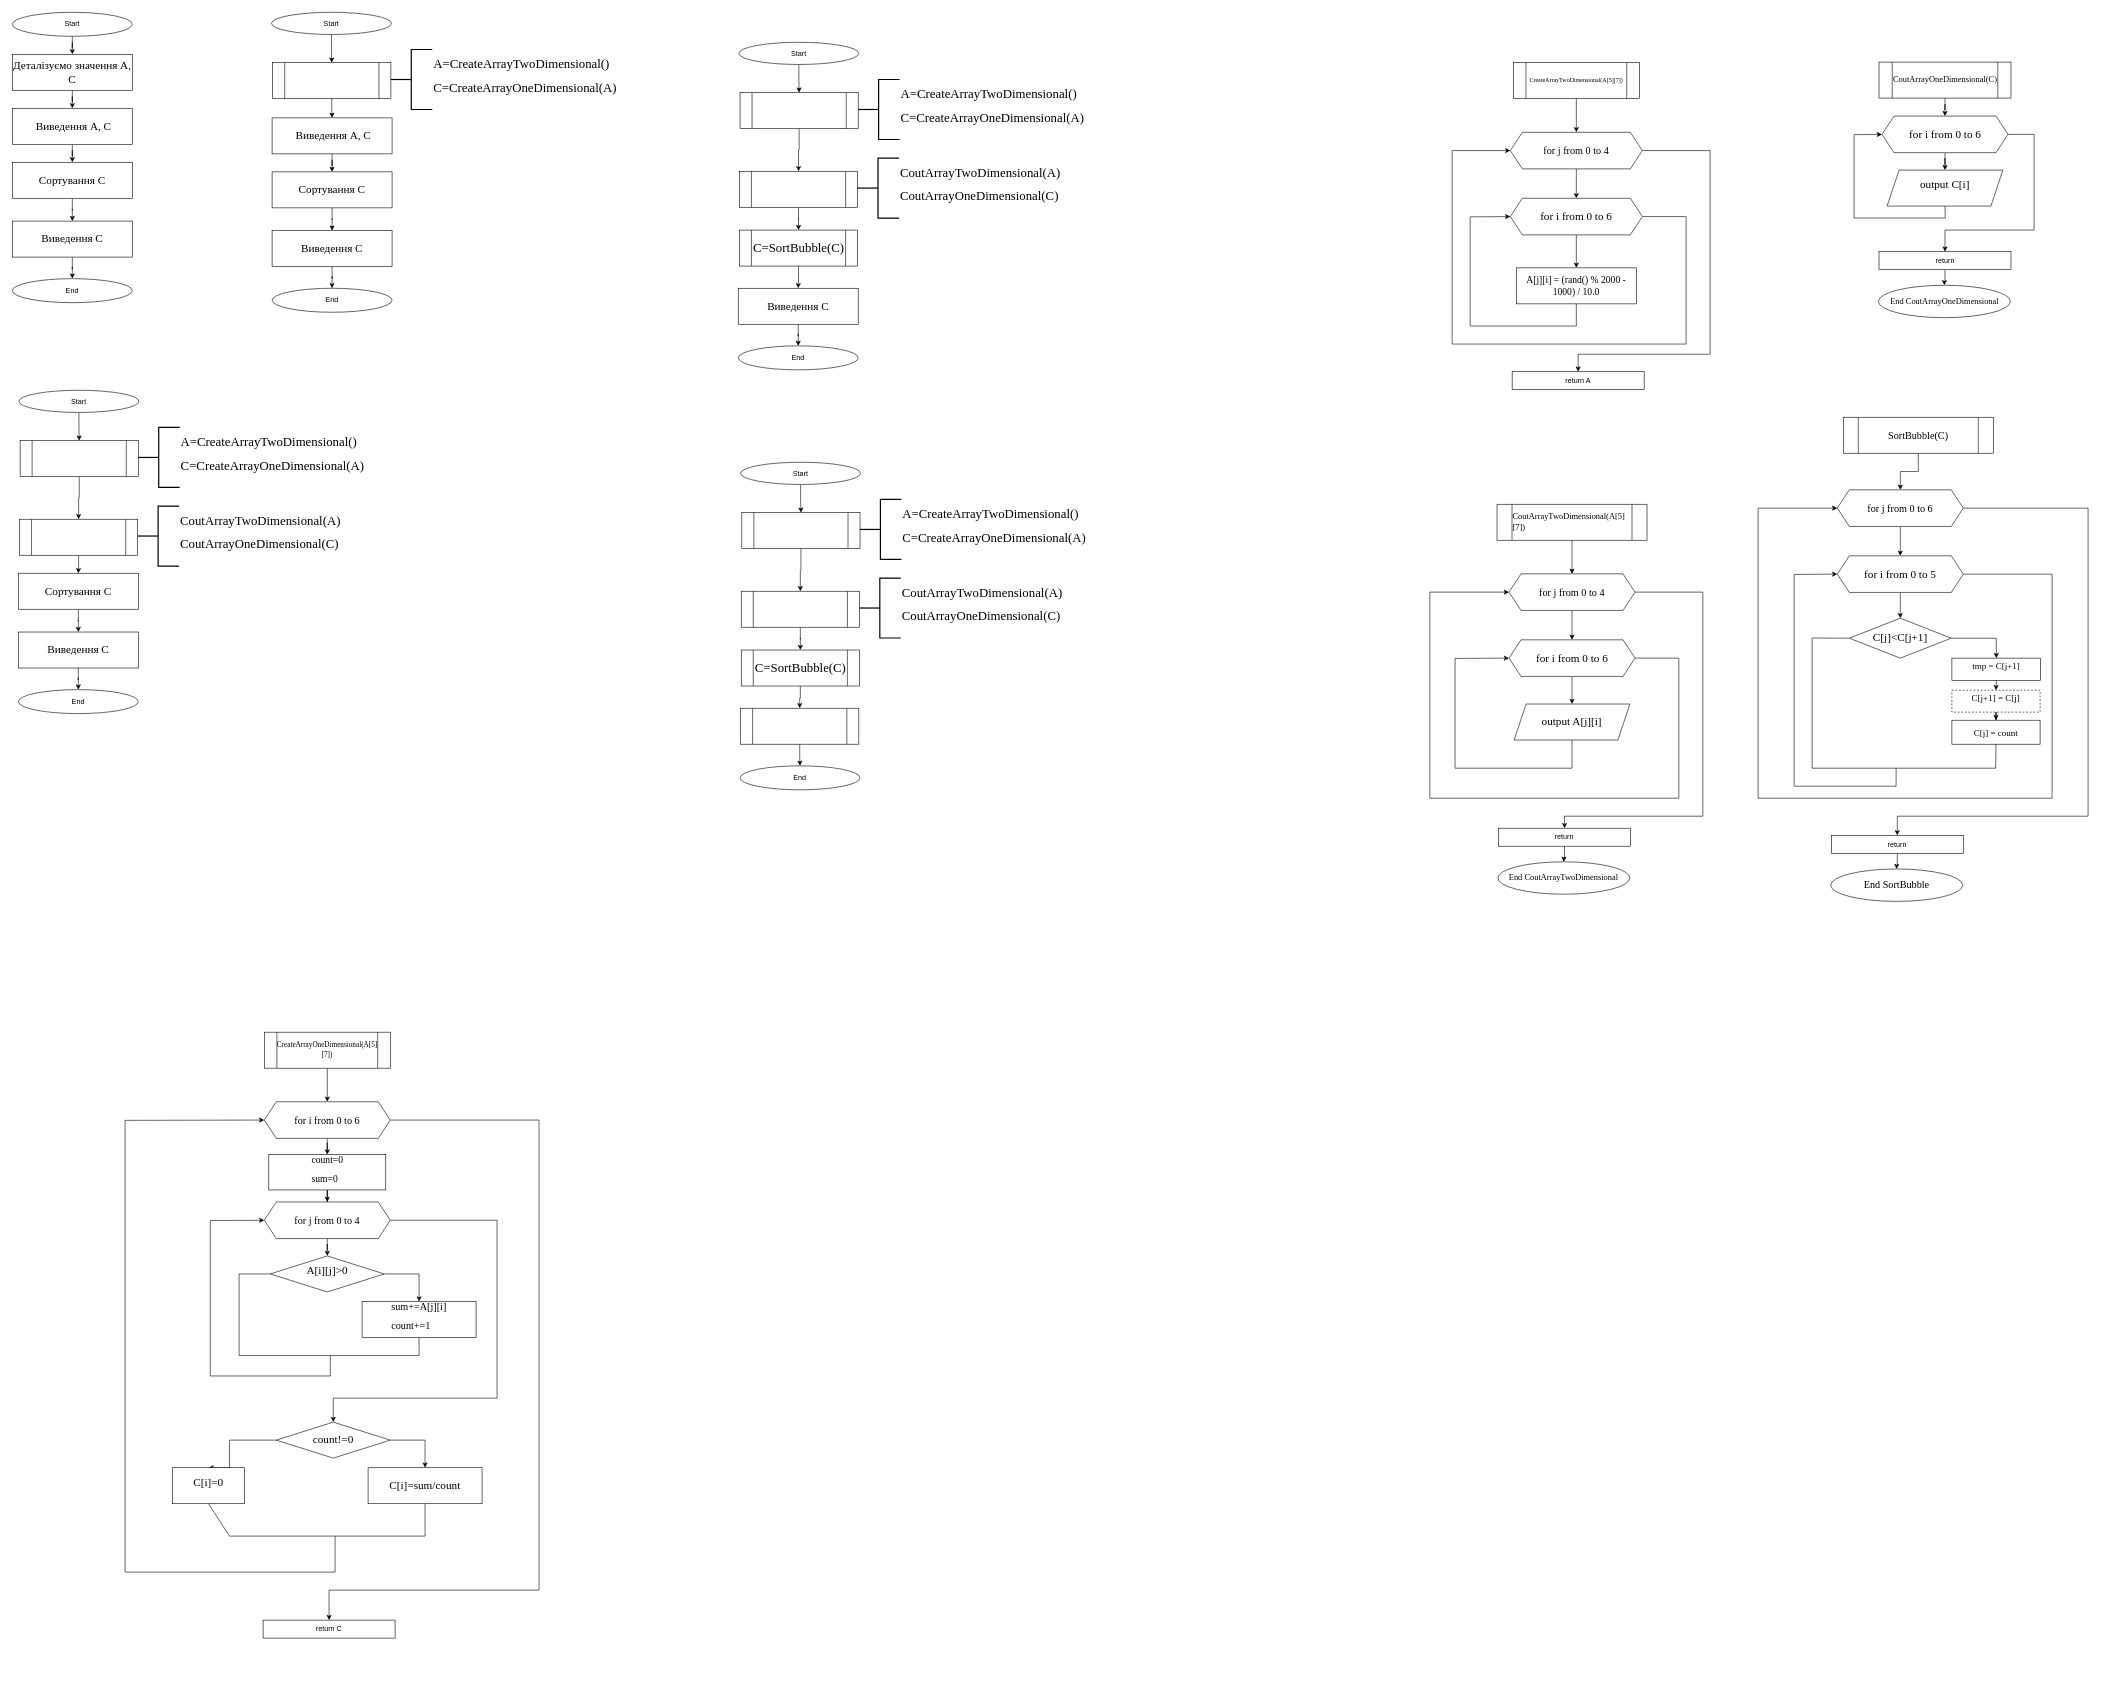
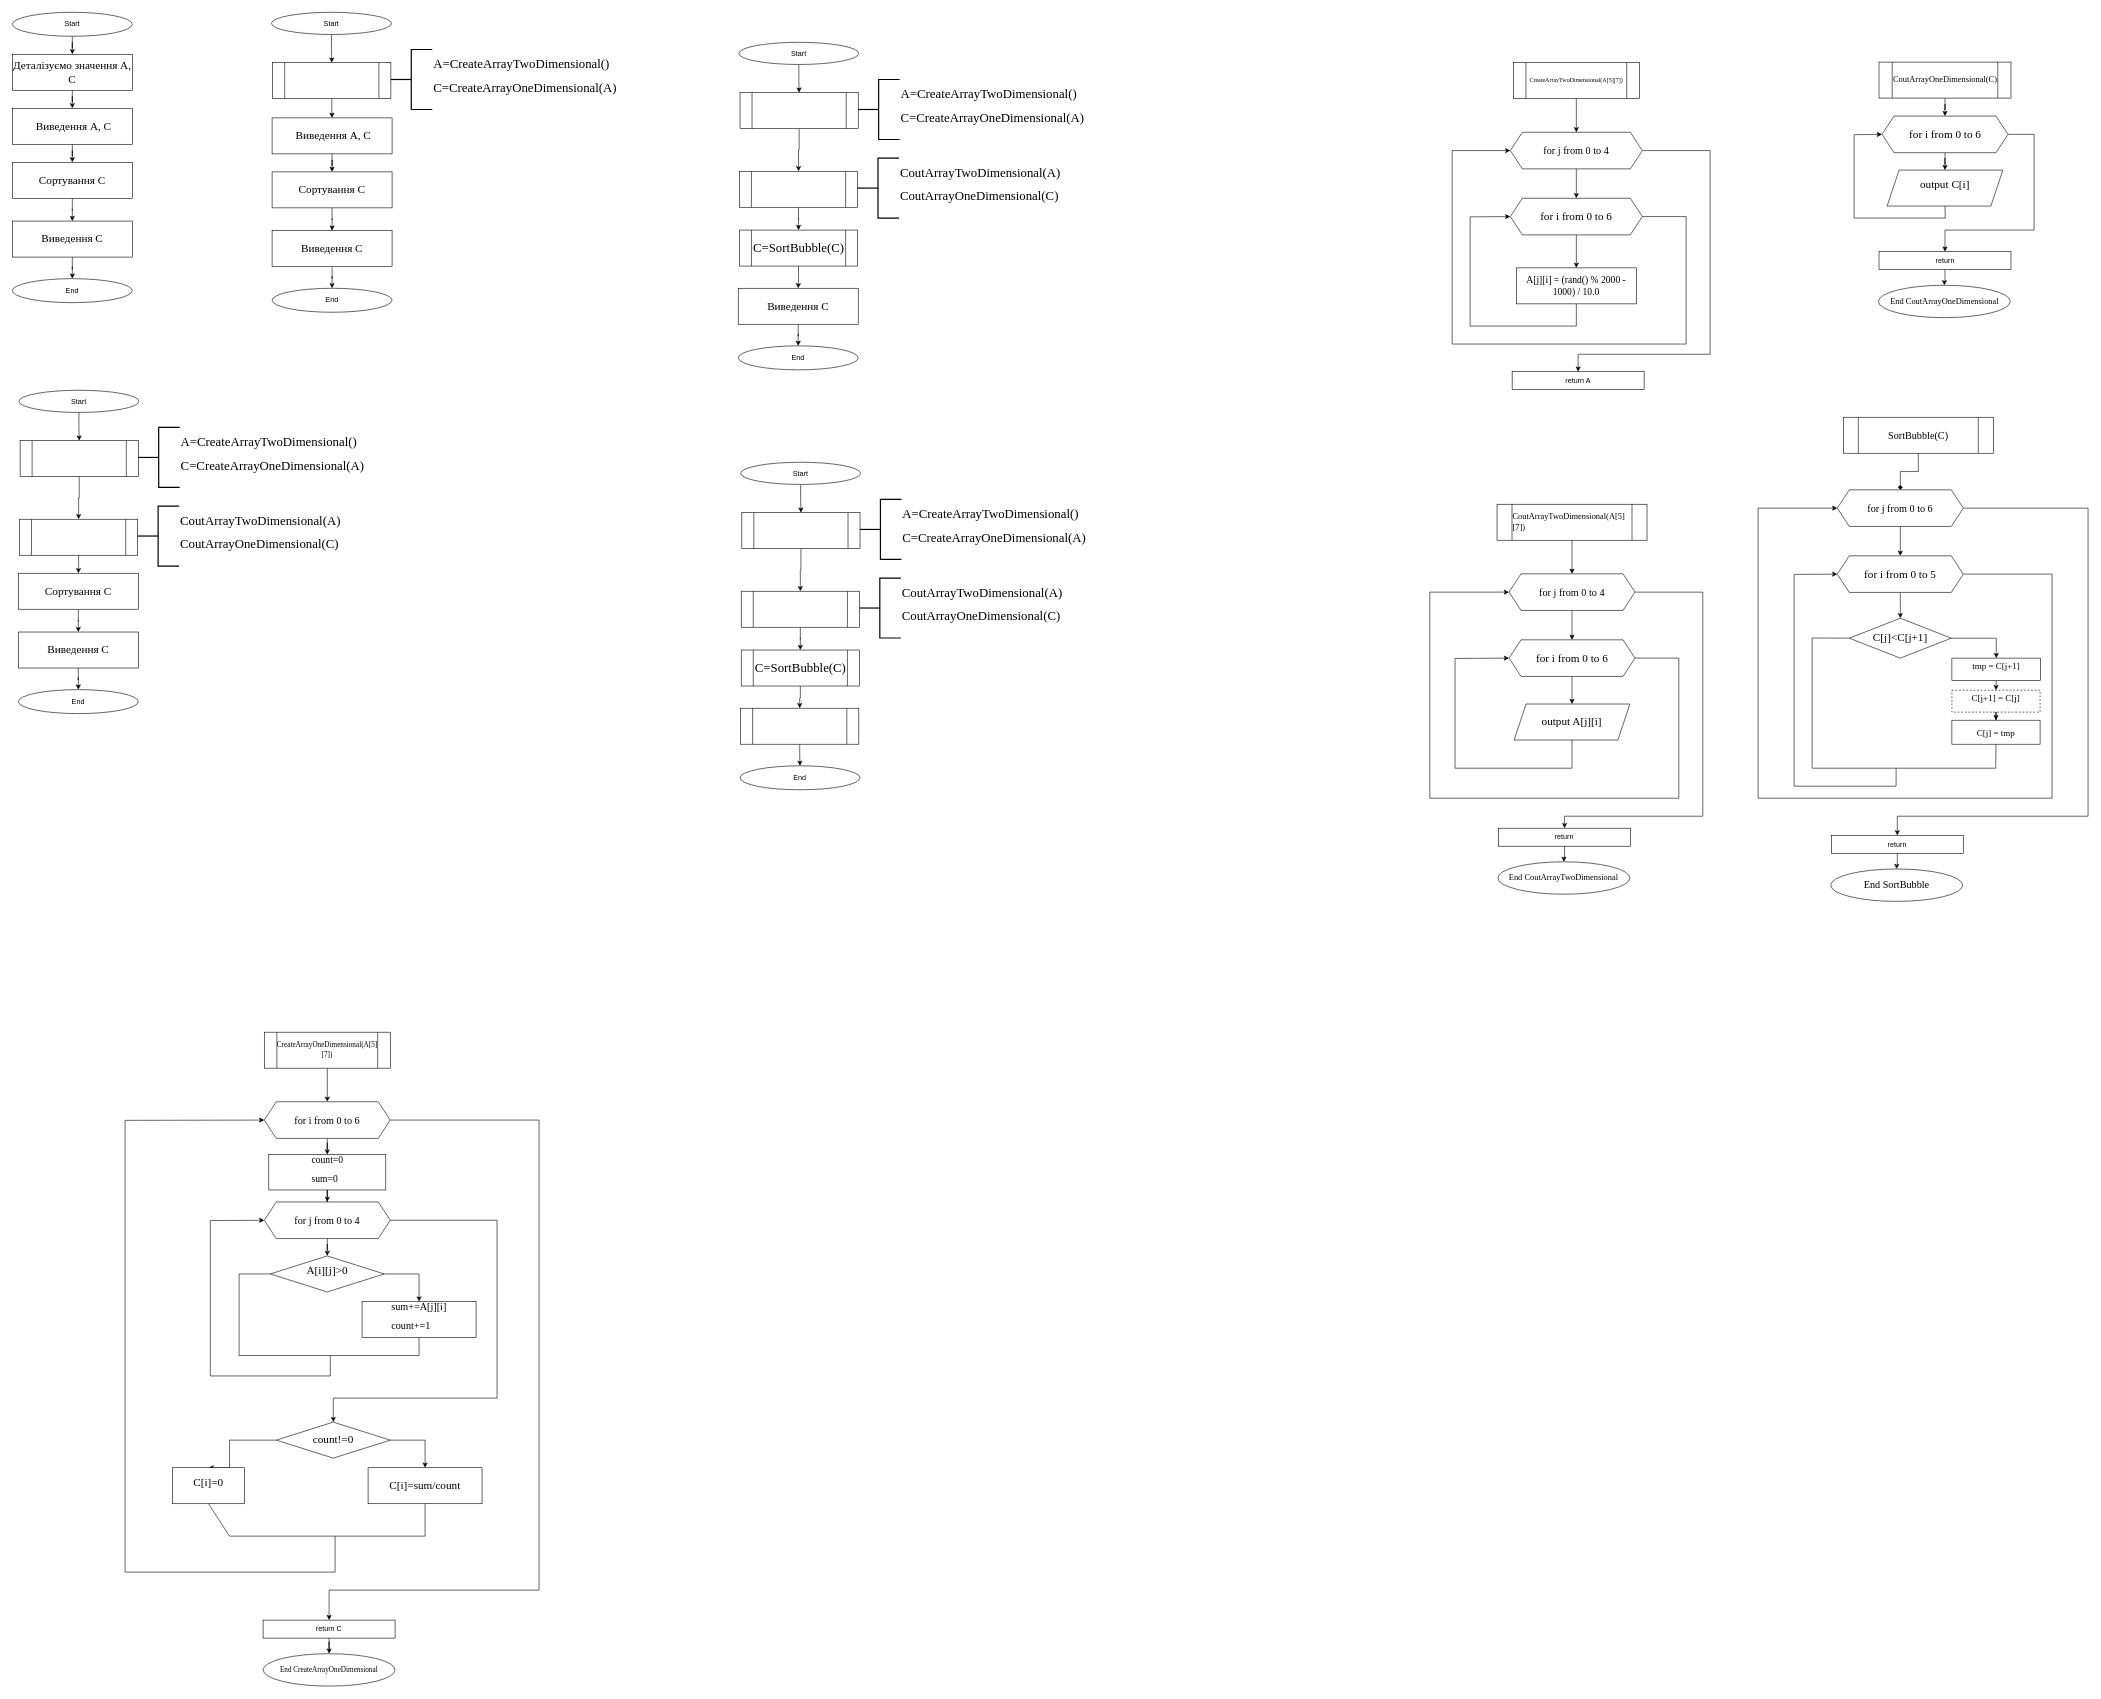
- <mxCell id="124" style="edgeStyle=orthogonalEdgeStyle;rounded=0;orthogonalLoop=1;jettySize=auto;html=1;entryX=0.5;entryY=0;entryDx=0;entryDy=0;fontSize=15;" edge="1" parent="1" source="125" target="128"><mxGeometry relative="1" as="geometry" /></mxCell>
+ <mxCell id="124" style="edgeStyle=orthogonalEdgeStyle;rounded=0;orthogonalLoop=1;jettySize=auto;html=1;entryX=0.5;entryY=0;entryDx=0;entryDy=0;fontSize=15;endArrow=diamond;" edge="1" parent="1" source="125" target="128"><mxGeometry relative="1" as="geometry" /></mxCell>
- <mxCell id="141" value="&lt;span style=&quot;font-family: &amp;#34;times new roman&amp;#34;&quot;&gt;C[j] = count&lt;/span&gt;" style="rounded=0;whiteSpace=wrap;html=1;fontSize=15;" vertex="1" parent="1"><mxGeometry x="3253" y="1200" width="147" height="40" as="geometry" /></mxCell>
+ <mxCell id="141" value="&lt;span style=&quot;font-family: &amp;#34;times new roman&amp;#34;&quot;&gt;C[j] = tmp&lt;/span&gt;" style="rounded=0;whiteSpace=wrap;html=1;fontSize=15;" vertex="1" parent="1"><mxGeometry x="3253" y="1200" width="147" height="40" as="geometry" /></mxCell>
+ <mxCell id="98" style="edgeStyle=orthogonalEdgeStyle;rounded=0;orthogonalLoop=1;jettySize=auto;html=1;entryX=0.5;entryY=0;entryDx=0;entryDy=0;fontFamily=Helvetica;fontSize=15;" edge="1" parent="1" source="99" target="100"><mxGeometry relative="1" as="geometry" /></mxCell>
+ <mxCell id="100" value="&lt;span style=&quot;font-family: &amp;#34;times new roman&amp;#34;&quot;&gt;End CreateArrayOneDimensional&lt;/span&gt;" style="ellipse;whiteSpace=wrap;html=1;fillColor=default;strokeColor=default;fontColor=default;" vertex="1" parent="1"><mxGeometry x="438" y="2756" width="220" height="54" as="geometry" /></mxCell>
